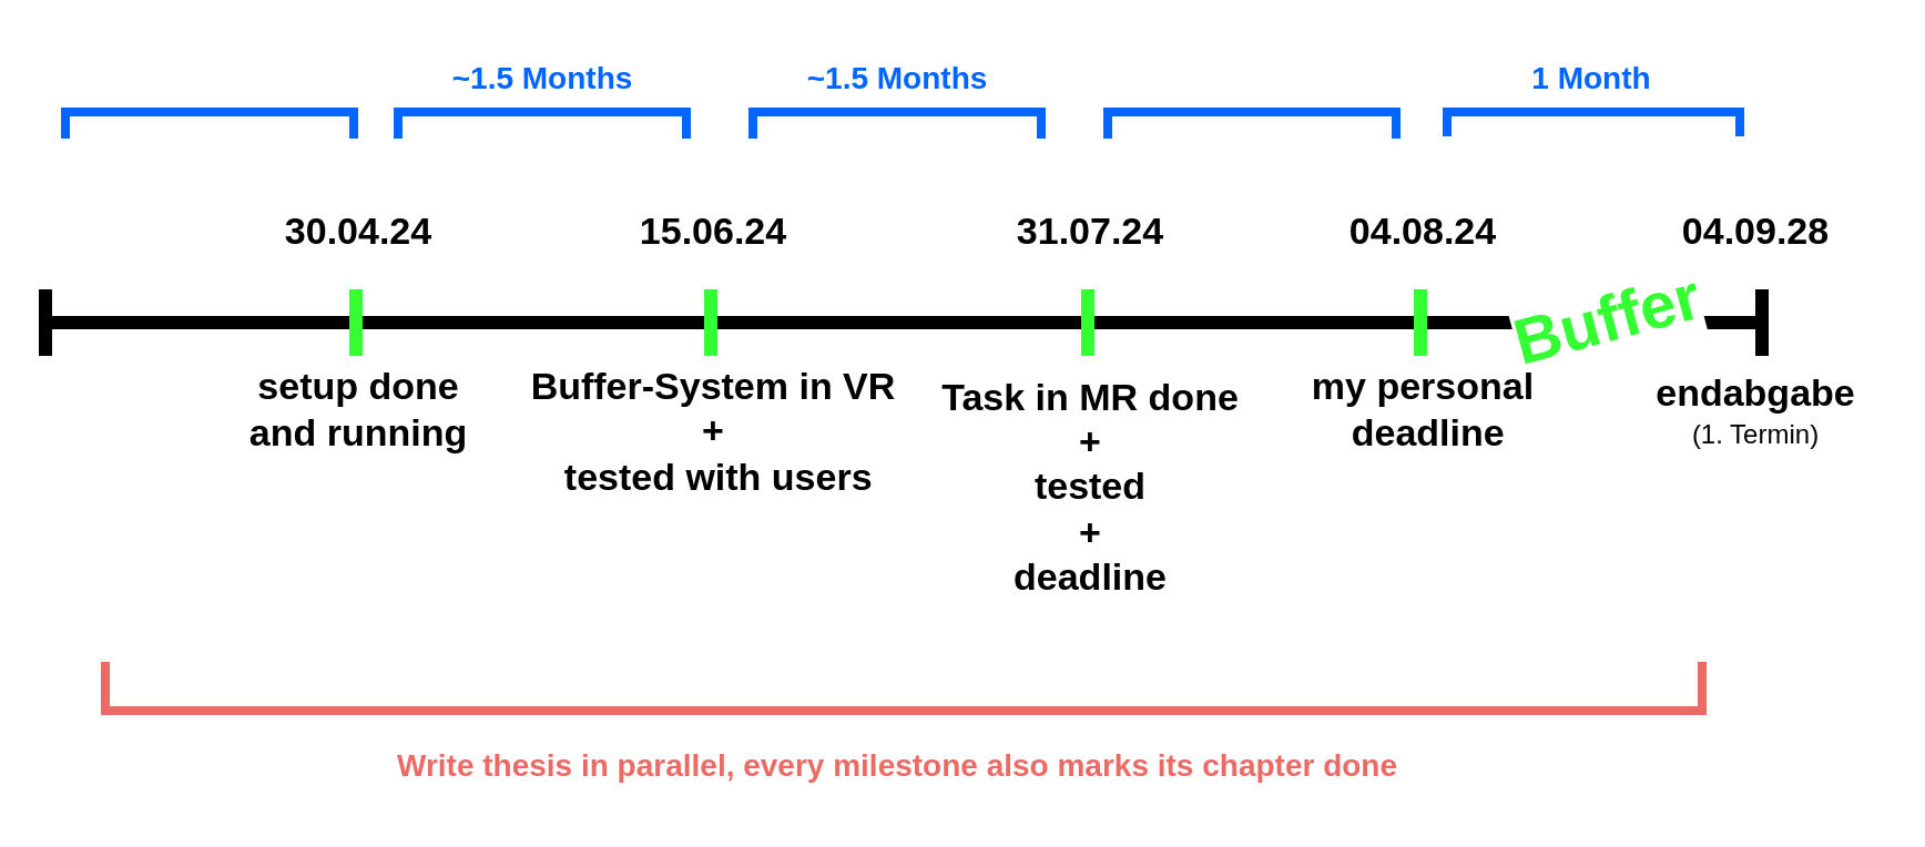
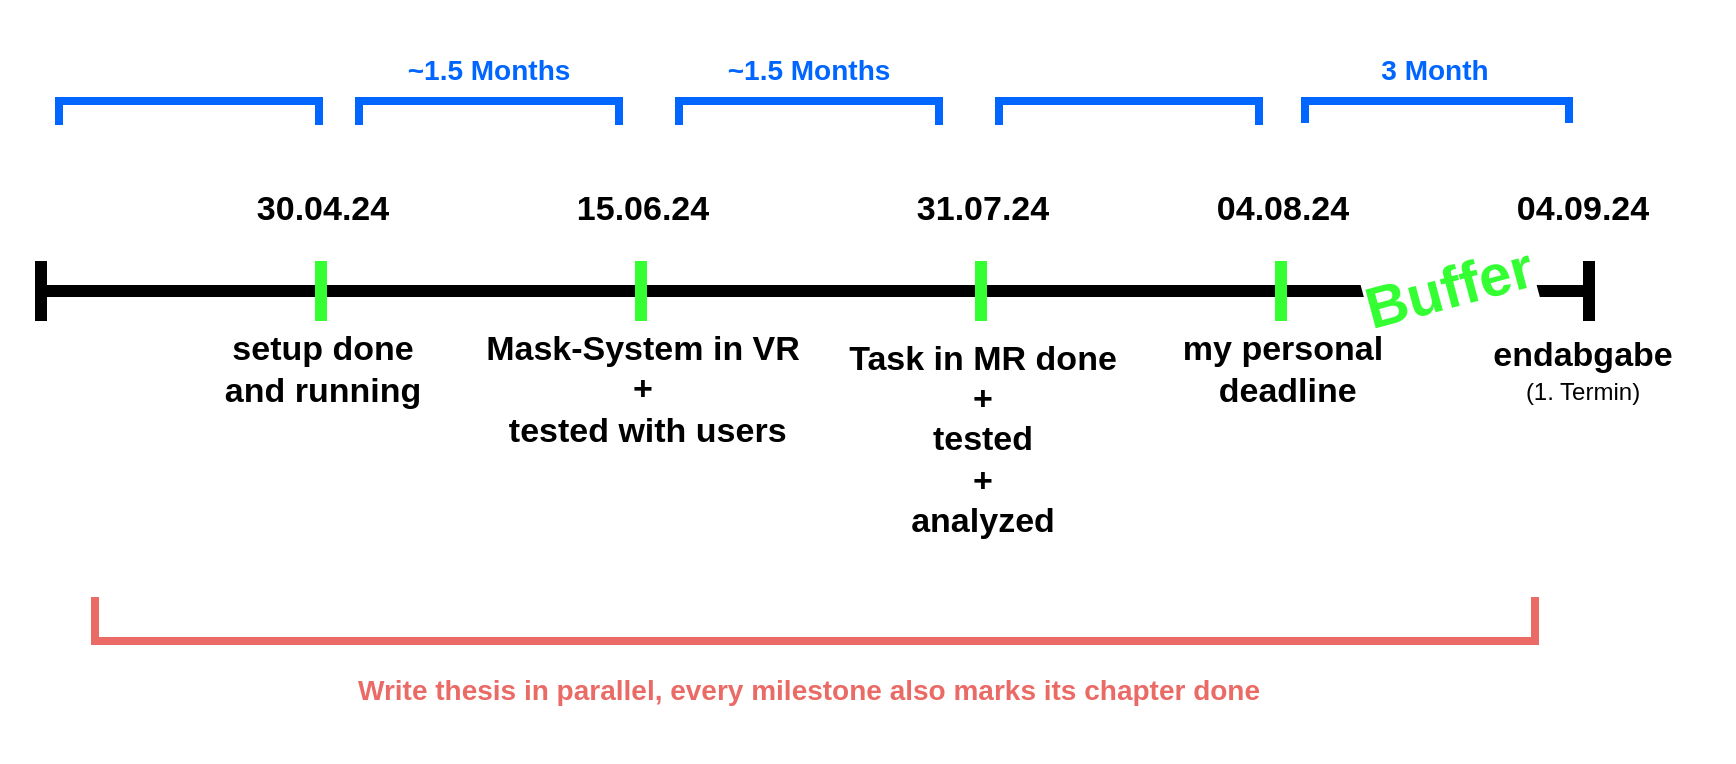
- <mxCell id="25" value="&lt;font size=&quot;1&quot; style=&quot;&quot; color=&quot;#0066ff&quot;&gt;&lt;b style=&quot;font-size: 14px;&quot;&gt;1 Month&lt;/b&gt;&lt;/font&gt;" style="text;html=1;align=center;verticalAlign=middle;resizable=0;points=[];autosize=1;strokeColor=none;fillColor=none;" vertex="1" parent="1"><mxGeometry x="677" y="20" width="80" height="30" as="geometry" /></mxCell>
+ <mxCell id="25" value="&lt;font size=&quot;1&quot; style=&quot;&quot; color=&quot;#0066ff&quot;&gt;&lt;b style=&quot;font-size: 14px;&quot;&gt;3 Month&lt;/b&gt;&lt;/font&gt;" style="text;html=1;align=center;verticalAlign=middle;resizable=0;points=[];autosize=1;strokeColor=none;fillColor=none;" vertex="1" parent="1"><mxGeometry x="677" y="20" width="80" height="30" as="geometry" /></mxCell>
- <mxCell id="14" value="&lt;b style=&quot;border-color: var(--border-color);&quot;&gt;&lt;font style=&quot;border-color: var(--border-color); font-size: 17px;&quot;&gt;04.09.28&lt;/font&gt;&lt;/b&gt;" style="text;html=1;align=center;verticalAlign=middle;resizable=0;points=[];autosize=1;strokeColor=none;fillColor=none;" vertex="1" parent="1"><mxGeometry x="746" y="90" width="90" height="30" as="geometry" /></mxCell>
+ <mxCell id="14" value="&lt;b style=&quot;border-color: var(--border-color);&quot;&gt;&lt;font style=&quot;border-color: var(--border-color); font-size: 17px;&quot;&gt;04.09.24&lt;/font&gt;&lt;/b&gt;" style="text;html=1;align=center;verticalAlign=middle;resizable=0;points=[];autosize=1;strokeColor=none;fillColor=none;" vertex="1" parent="1"><mxGeometry x="746" y="90" width="90" height="30" as="geometry" /></mxCell>
- <mxCell id="8" value="&lt;span style=&quot;font-size: 17px;&quot;&gt;&lt;b&gt;Buffer-System in VR &lt;br&gt;+&lt;br&gt;&amp;nbsp;tested with users&lt;/b&gt;&lt;/span&gt;" style="text;html=1;align=center;verticalAlign=middle;resizable=0;points=[];autosize=1;strokeColor=none;fillColor=none;" vertex="1" parent="1"><mxGeometry x="231" y="160" width="180" height="70" as="geometry" /></mxCell>
+ <mxCell id="8" value="&lt;span style=&quot;font-size: 17px;&quot;&gt;&lt;b&gt;Mask-System in VR &lt;br&gt;+&lt;br&gt;&amp;nbsp;tested with users&lt;/b&gt;&lt;/span&gt;" style="text;html=1;align=center;verticalAlign=middle;resizable=0;points=[];autosize=1;strokeColor=none;fillColor=none;" vertex="1" parent="1"><mxGeometry x="231" y="160" width="180" height="70" as="geometry" /></mxCell>
- <mxCell id="11" value="&lt;span style=&quot;font-size: 17px;&quot;&gt;&lt;b&gt;Task in MR done &lt;br&gt;+ &lt;br&gt;tested &lt;br&gt;+ &lt;br&gt;deadline&lt;/b&gt;&lt;/span&gt;" style="text;html=1;align=center;verticalAlign=middle;resizable=0;points=[];autosize=1;strokeColor=none;fillColor=none;" vertex="1" parent="1"><mxGeometry x="411" y="160" width="160" height="120" as="geometry" /></mxCell>
+ <mxCell id="11" value="&lt;span style=&quot;font-size: 17px;&quot;&gt;&lt;b&gt;Task in MR done &lt;br&gt;+ &lt;br&gt;tested &lt;br&gt;+ &lt;br&gt;analyzed&lt;/b&gt;&lt;/span&gt;" style="text;html=1;align=center;verticalAlign=middle;resizable=0;points=[];autosize=1;strokeColor=none;fillColor=none;" vertex="1" parent="1"><mxGeometry x="411" y="160" width="160" height="120" as="geometry" /></mxCell>
